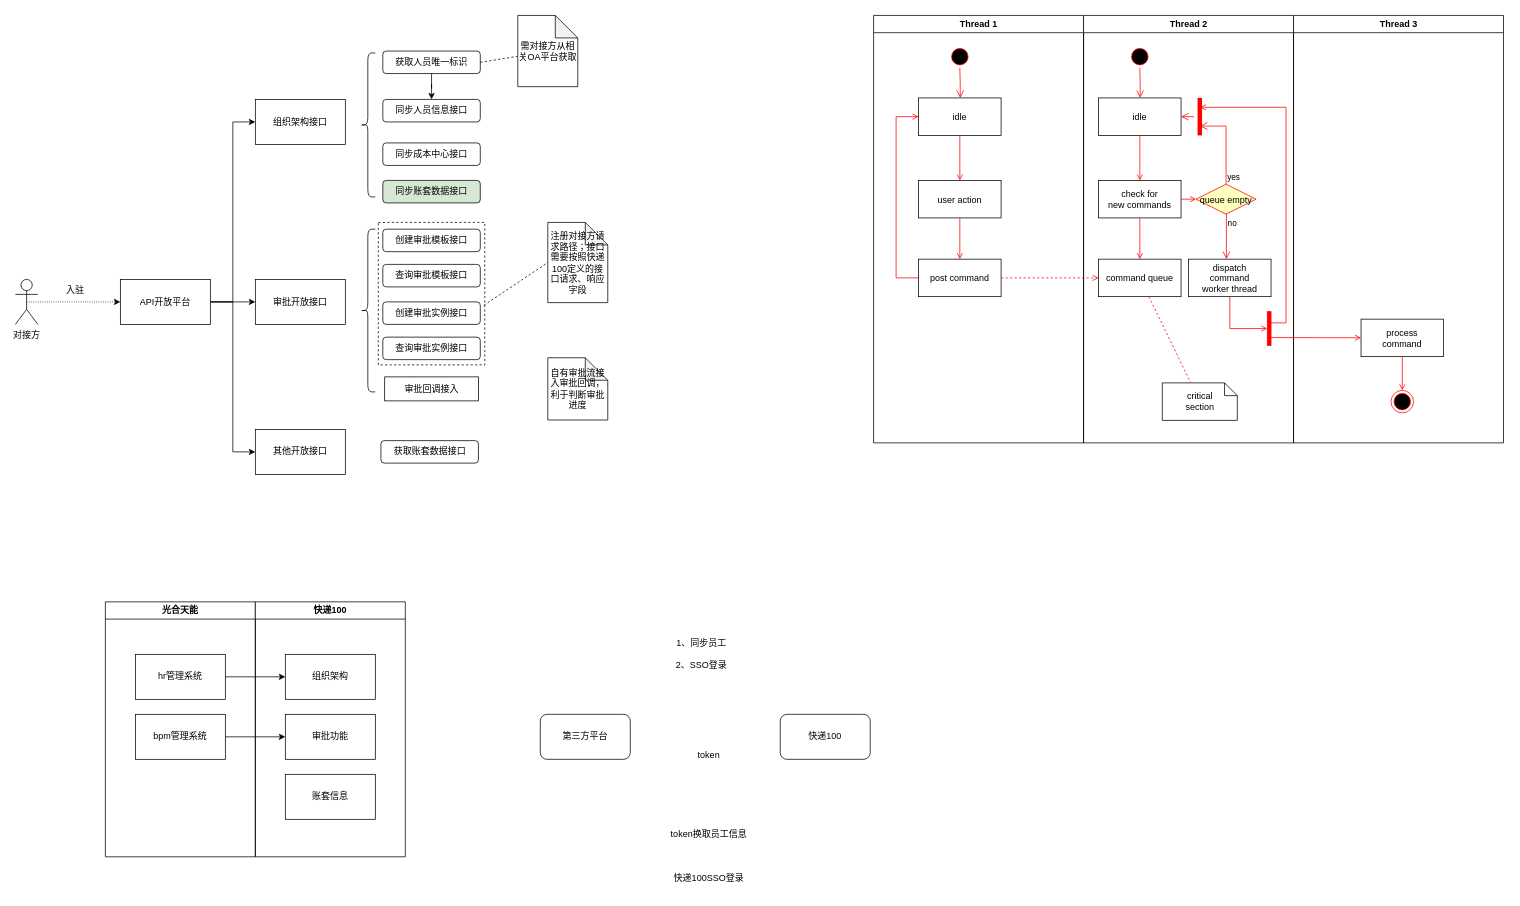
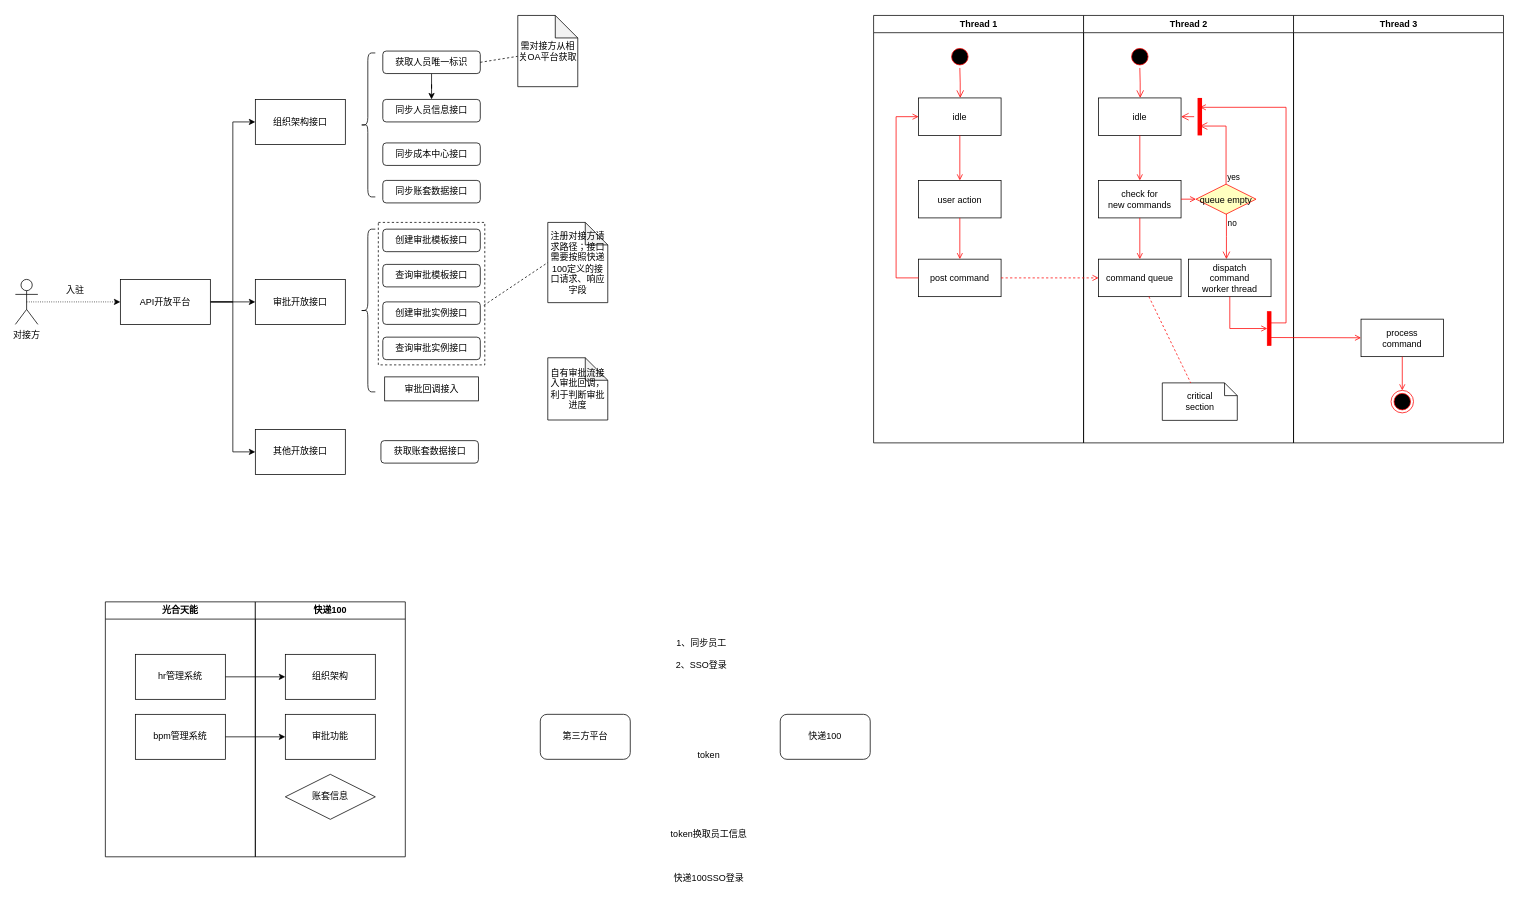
- <mxCell id="64" value="同步账套数据接口" style="rounded=1;whiteSpace=wrap;html=1;fillColor=#d5e8d4;" parent="1" vertex="1"><mxGeometry x="510" y="240" width="130" height="30" as="geometry" /></mxCell>
+ <mxCell id="64" value="同步账套数据接口" style="rounded=1;whiteSpace=wrap;html=1;" parent="1" vertex="1"><mxGeometry x="510" y="240" width="130" height="30" as="geometry" /></mxCell>
- <mxCell id="44" value="账套信息" style="rounded=0;whiteSpace=wrap;html=1;" parent="41" vertex="1"><mxGeometry x="40" y="230" width="120" height="60" as="geometry" /></mxCell>
+ <mxCell id="44" value="账套信息" style="rhombus;whiteSpace=wrap;html=1;" parent="41" vertex="1"><mxGeometry x="40" y="230" width="120" height="60" as="geometry" /></mxCell>
